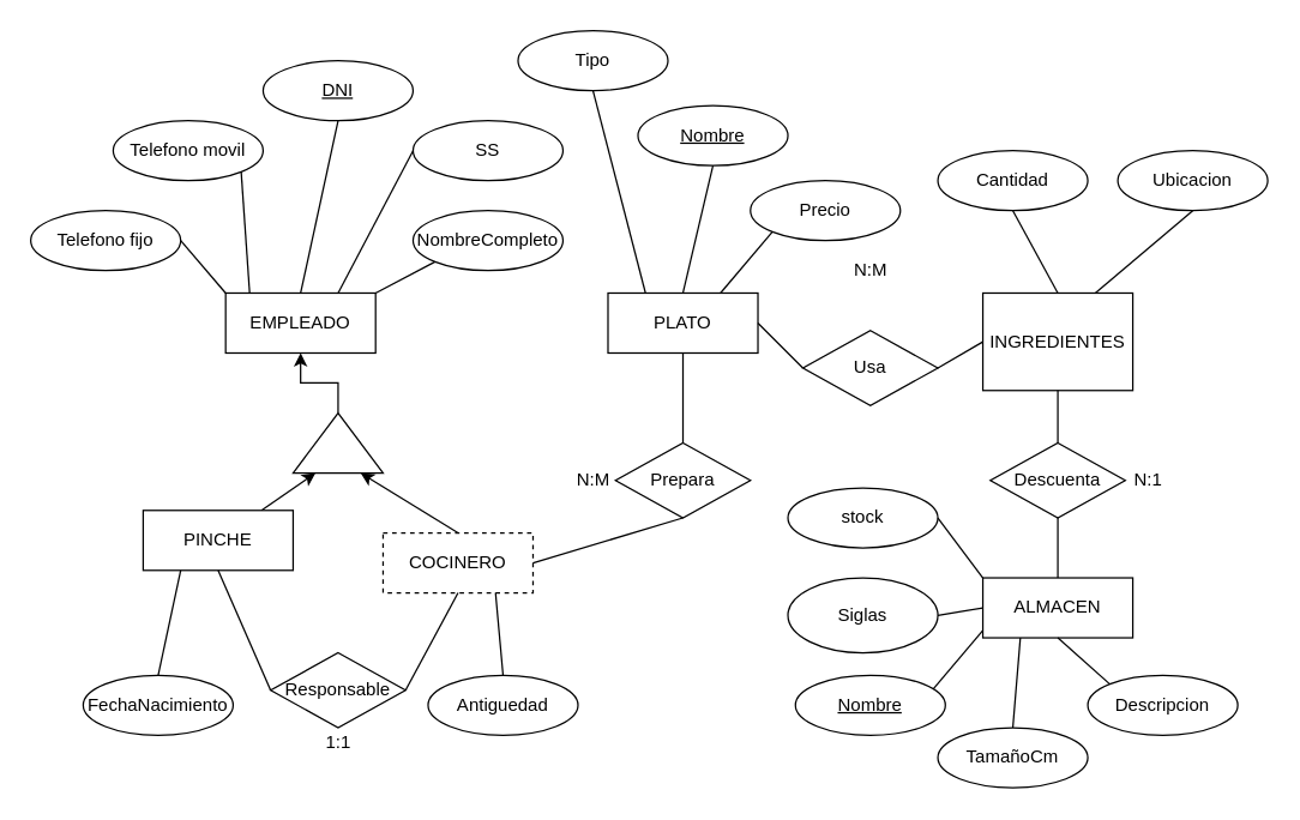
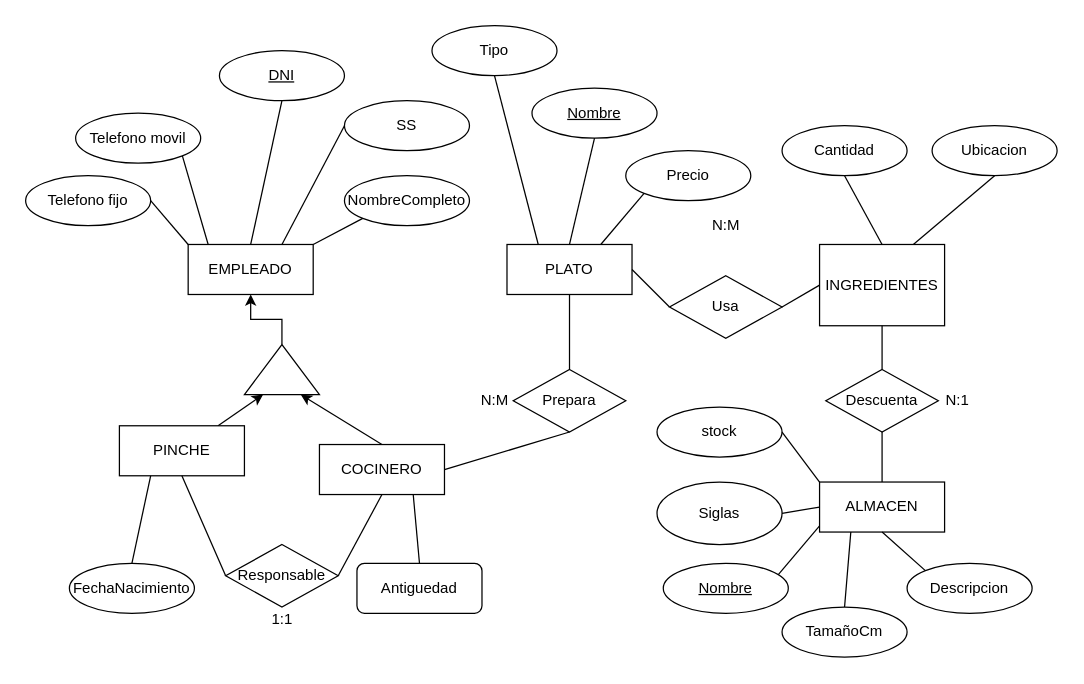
- <mxCell id="27" value="Telefono movil" style="ellipse;whiteSpace=wrap;html=1;align=center;" vertex="1" parent="1"><mxGeometry x="75" y="80" width="100" height="40" as="geometry" /></mxCell>
+ <mxCell id="27" value="Telefono movil" style="ellipse;whiteSpace=wrap;html=1;align=center;" vertex="1" parent="1"><mxGeometry x="60" y="90" width="100" height="40" as="geometry" /></mxCell>
- <mxCell id="6" value="COCINERO" style="whiteSpace=wrap;html=1;align=center;dashed=1;" vertex="1" parent="1"><mxGeometry x="255" y="355" width="100" height="40" as="geometry" /></mxCell>
+ <mxCell id="6" value="COCINERO" style="whiteSpace=wrap;html=1;align=center;" vertex="1" parent="1"><mxGeometry x="255" y="355" width="100" height="40" as="geometry" /></mxCell>
- <mxCell id="54" value="Antiguedad" style="ellipse;whiteSpace=wrap;html=1;align=center;" vertex="1" parent="1"><mxGeometry x="285" y="450" width="100" height="40" as="geometry" /></mxCell>
+ <mxCell id="54" value="Antiguedad" style="whiteSpace=wrap;html=1;align=center;rounded=1;" vertex="1" parent="1"><mxGeometry x="285" y="450" width="100" height="40" as="geometry" /></mxCell>
